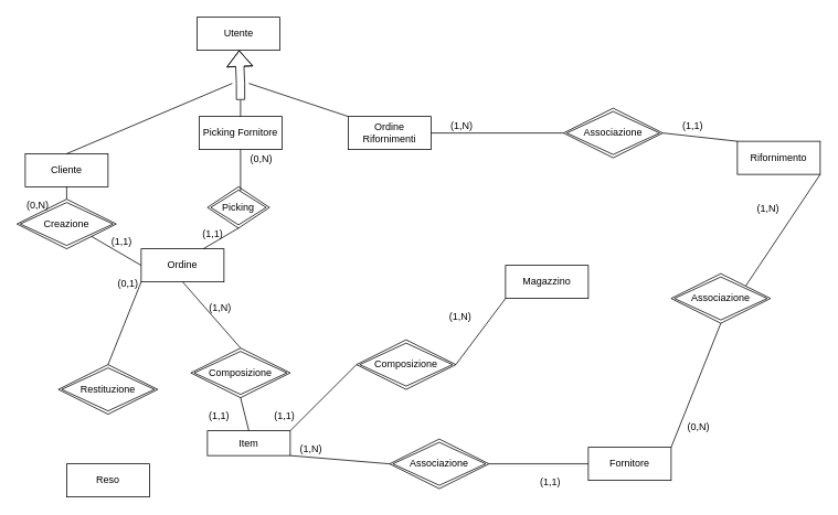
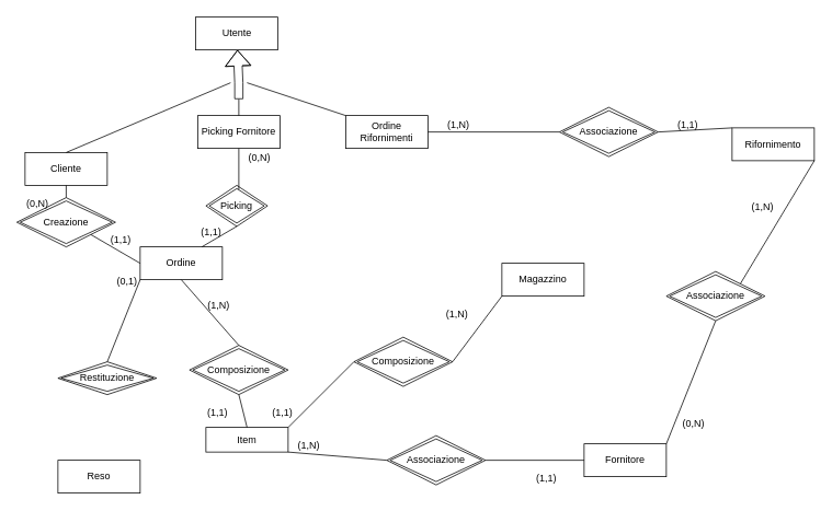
- <mxCell id="34" value="Rifornimento" style="whiteSpace=wrap;html=1;align=center;" vertex="1" parent="1"><mxGeometry x="890" y="170" width="100" height="40" as="geometry" /></mxCell>
+ <mxCell id="34" value="Rifornimento" style="whiteSpace=wrap;html=1;align=center;" vertex="1" parent="1"><mxGeometry x="890" y="155" width="100" height="40" as="geometry" /></mxCell>
- <mxCell id="21" value="Restituzione" style="shape=rhombus;double=1;perimeter=rhombusPerimeter;whiteSpace=wrap;html=1;align=center;" vertex="1" parent="1"><mxGeometry x="70" y="440" width="120" height="60" as="geometry" /></mxCell>
+ <mxCell id="21" value="Restituzione" style="shape=rhombus;double=1;perimeter=rhombusPerimeter;whiteSpace=wrap;html=1;align=center;" vertex="1" parent="1"><mxGeometry x="70" y="440" width="120" height="40" as="geometry" /></mxCell>
- <mxCell id="20" value="Reso" style="whiteSpace=wrap;html=1;align=center;" vertex="1" parent="1"><mxGeometry x="80" y="560" width="100" height="40" as="geometry" /></mxCell>
+ <mxCell id="20" value="Reso" style="whiteSpace=wrap;html=1;align=center;" vertex="1" parent="1"><mxGeometry x="70" y="560" width="100" height="40" as="geometry" /></mxCell>
